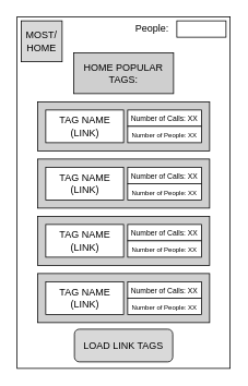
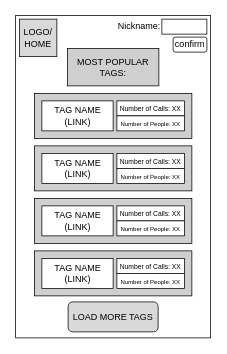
- <mxCell id="27" value="People:" style="text;html=1;strokeColor=none;fillColor=none;align=center;verticalAlign=middle;whiteSpace=wrap;rounded=0;" vertex="1" parent="1"><mxGeometry x="165" y="25" width="40" height="20" as="geometry" /></mxCell>
+ <mxCell id="27" value="Nickname:" style="text;html=1;strokeColor=none;fillColor=none;align=center;verticalAlign=middle;whiteSpace=wrap;rounded=0;" vertex="1" parent="1"><mxGeometry x="165" y="25" width="40" height="20" as="geometry" /></mxCell>
- <mxCell id="24" value="&lt;div&gt;MOST/&lt;/div&gt;&lt;div&gt;HOME&lt;/div&gt;" style="rounded=0;whiteSpace=wrap;html=1;fillColor=#D9D9D9;" parent="1" vertex="1"><mxGeometry x="25" y="25" width="50" height="50" as="geometry" /></mxCell>
+ <mxCell id="24" value="&lt;div&gt;LOGO/&lt;/div&gt;&lt;div&gt;HOME&lt;/div&gt;" style="rounded=0;whiteSpace=wrap;html=1;fillColor=#D9D9D9;" parent="1" vertex="1"><mxGeometry x="25" y="25" width="50" height="50" as="geometry" /></mxCell>
+ <mxCell id="26" value="confirm" style="rounded=1;whiteSpace=wrap;html=1;" vertex="1" parent="1"><mxGeometry x="230" y="49" width="45" height="20" as="geometry" /></mxCell>
- <mxCell id="3" value="HOME POPULAR TAGS:" style="rounded=0;whiteSpace=wrap;html=1;fillColor=#CFCFCF;" parent="1" vertex="1"><mxGeometry x="89" y="64" width="122" height="50" as="geometry" /></mxCell>
+ <mxCell id="3" value="MOST POPULAR TAGS:" style="rounded=0;whiteSpace=wrap;html=1;fillColor=#CFCFCF;" parent="1" vertex="1"><mxGeometry x="89" y="64" width="122" height="50" as="geometry" /></mxCell>
- <mxCell id="25" value="LOAD LINK TAGS" style="rounded=1;whiteSpace=wrap;html=1;fillColor=#D9D9D9;" parent="1" vertex="1"><mxGeometry x="90" y="402" width="120" height="40" as="geometry" /></mxCell>
+ <mxCell id="25" value="LOAD MORE TAGS" style="rounded=1;whiteSpace=wrap;html=1;fillColor=#D9D9D9;" parent="1" vertex="1"><mxGeometry x="90" y="402" width="120" height="40" as="geometry" /></mxCell>
